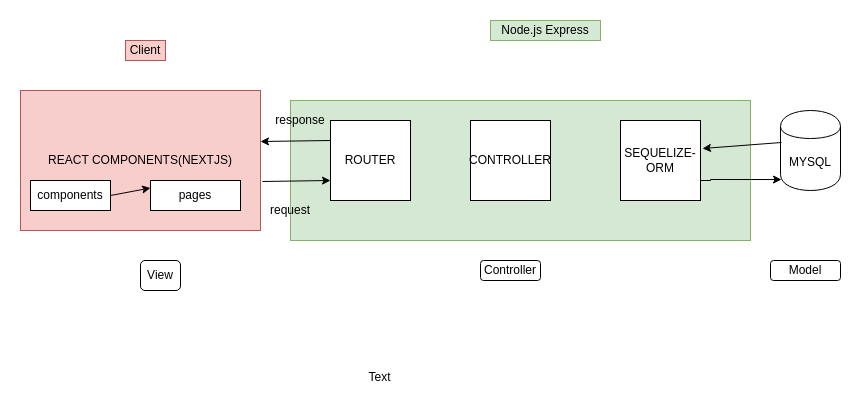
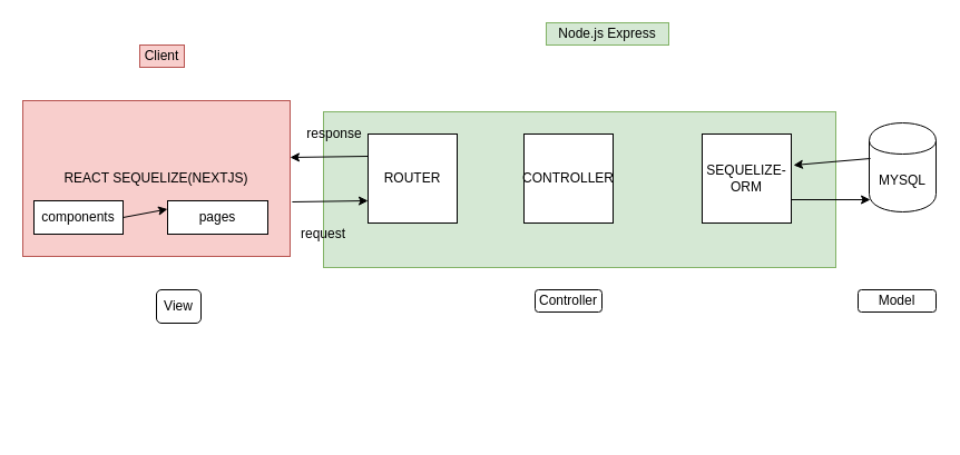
- <mxCell id="2" value="REACT COMPONENTS(NEXTJS)" style="rounded=0;whiteSpace=wrap;html=1;fillColor=#f8cecc;strokeColor=#b85450;" vertex="1" parent="1"><mxGeometry x="20" y="90" width="240" height="140" as="geometry" /></mxCell>
+ <mxCell id="2" value="REACT SEQUELIZE(NEXTJS)" style="rounded=0;whiteSpace=wrap;html=1;fillColor=#f8cecc;strokeColor=#b85450;" vertex="1" parent="1"><mxGeometry x="20" y="90" width="240" height="140" as="geometry" /></mxCell>
- <mxCell id="9" value="SEQUELIZE-ORM&lt;br&gt;" style="whiteSpace=wrap;html=1;aspect=fixed;" vertex="1" parent="1"><mxGeometry x="620" y="120" width="80" height="80" as="geometry" /></mxCell>
+ <mxCell id="9" value="SEQUELIZE-ORM&lt;br&gt;" style="whiteSpace=wrap;html=1;aspect=fixed;" vertex="1" parent="1"><mxGeometry x="630" y="120" width="80" height="80" as="geometry" /></mxCell>
- <mxCell id="22" value="Text" style="text;html=1;align=center;verticalAlign=middle;resizable=0;points=[];autosize=1;" vertex="1" parent="1"><mxGeometry x="359" y="367" width="40" height="20" as="geometry" /></mxCell>
